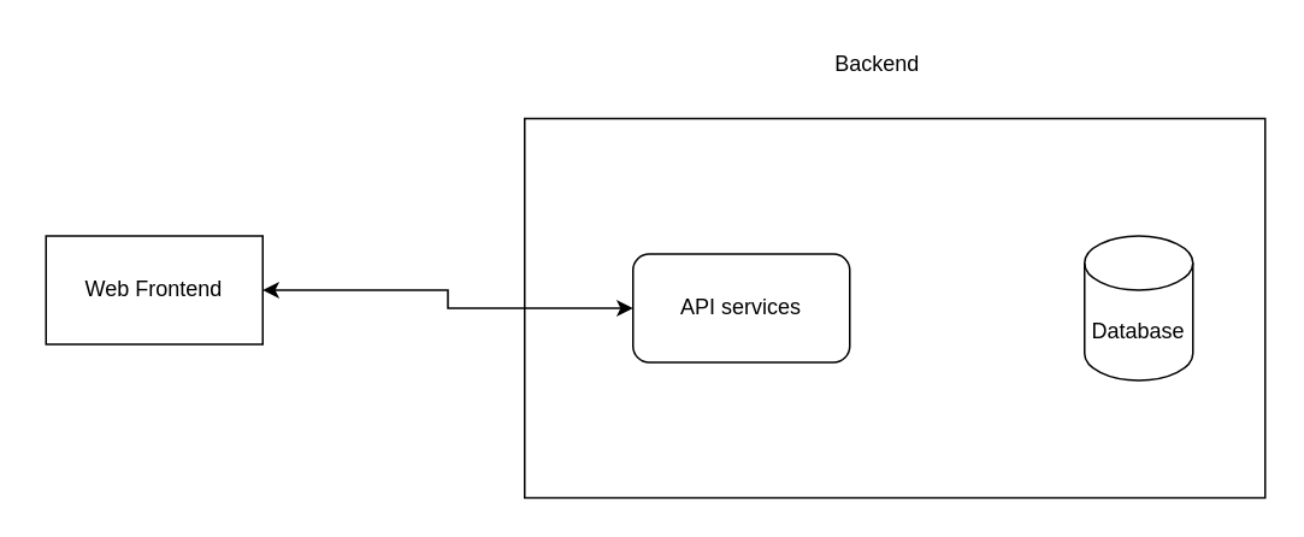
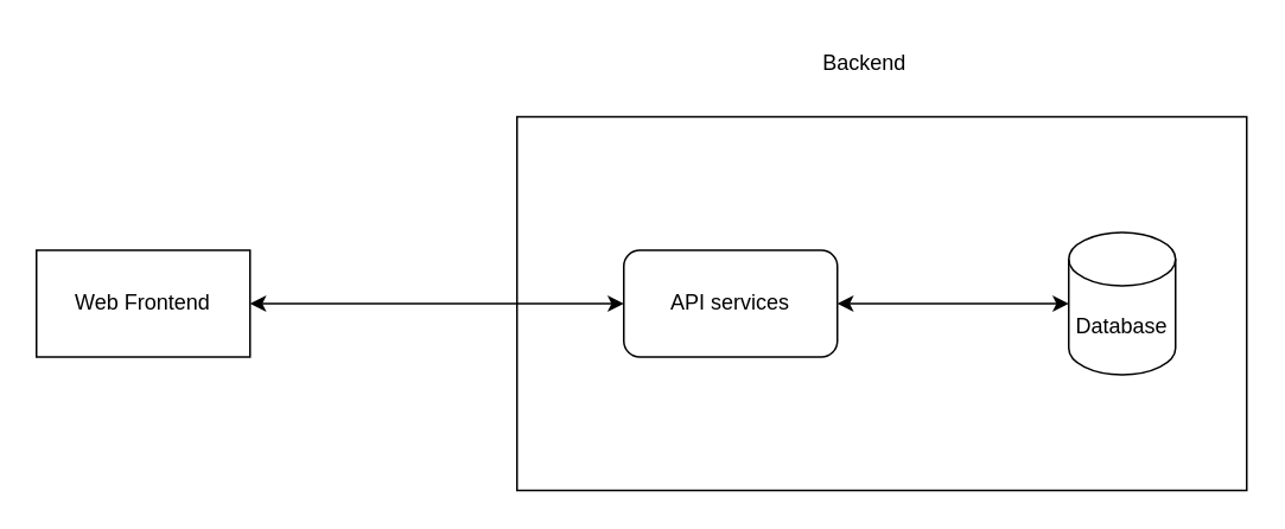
- <mxCell id="5" value="Web Frontend" style="rounded=0;whiteSpace=wrap;html=1;" vertex="1" parent="1"><mxGeometry x="25" y="130" width="120" height="60" as="geometry" /></mxCell>
+ <mxCell id="5" value="Web Frontend" style="rounded=0;whiteSpace=wrap;html=1;" vertex="1" parent="1"><mxGeometry x="20" y="140" width="120" height="60" as="geometry" /></mxCell>
+ <mxCell id="6" style="edgeStyle=orthogonalEdgeStyle;rounded=0;orthogonalLoop=1;jettySize=auto;html=1;startArrow=classic;startFill=1;" edge="1" parent="1" source="7" target="3"><mxGeometry relative="1" as="geometry" /></mxCell>
